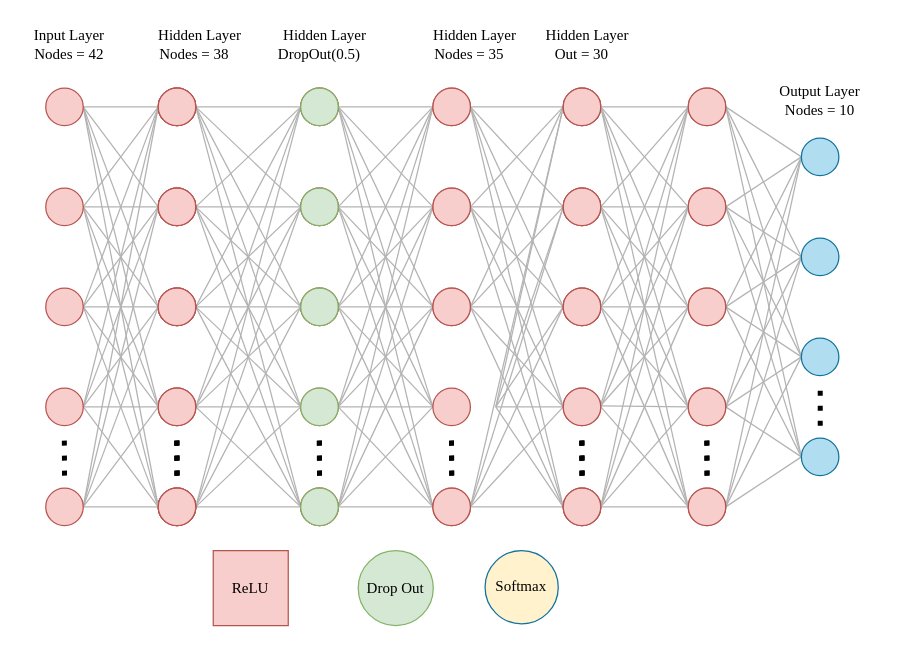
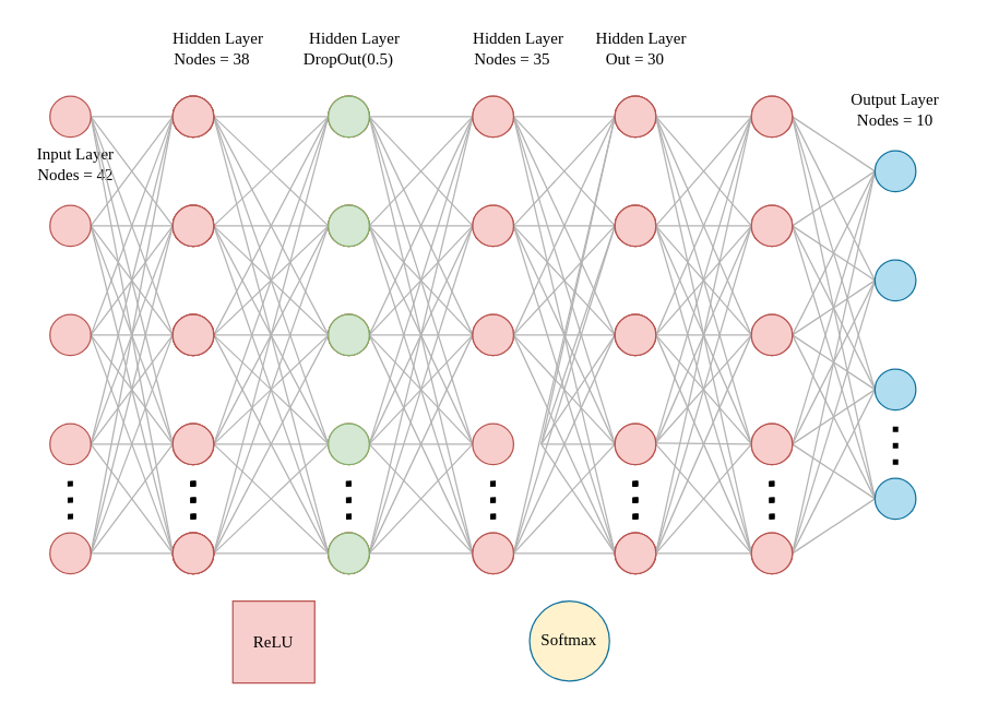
- <mxCell id="38" value="&lt;font&gt;Input Layer&lt;br&gt;Nodes = 42&lt;br&gt;&lt;/font&gt;" style="text;html=1;strokeColor=none;fillColor=none;align=center;verticalAlign=middle;whiteSpace=wrap;rounded=0;fontFamily=Georgia;" parent="1" vertex="1"><mxGeometry x="20" y="25" width="70" height="20" as="geometry" /></mxCell>
+ <mxCell id="38" value="&lt;font&gt;Input Layer&lt;br&gt;Nodes = 42&lt;br&gt;&lt;/font&gt;" style="text;html=1;strokeColor=none;fillColor=none;align=center;verticalAlign=middle;whiteSpace=wrap;rounded=0;fontFamily=Georgia;" parent="1" vertex="1"><mxGeometry x="20" y="110" width="70" height="20" as="geometry" /></mxCell>
- <mxCell id="245" value="Drop Out" style="ellipse;whiteSpace=wrap;html=1;aspect=fixed;fillColor=#d5e8d4;strokeColor=#82b366;fontFamily=Georgia;" vertex="1" parent="244"><mxGeometry width="60" height="60" as="geometry" /></mxCell>
